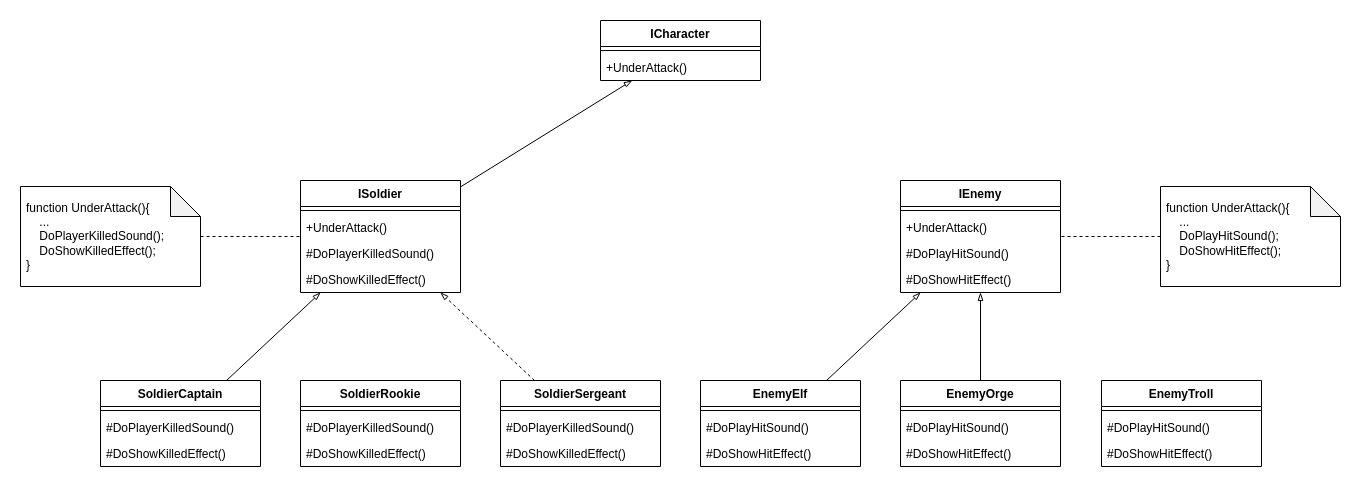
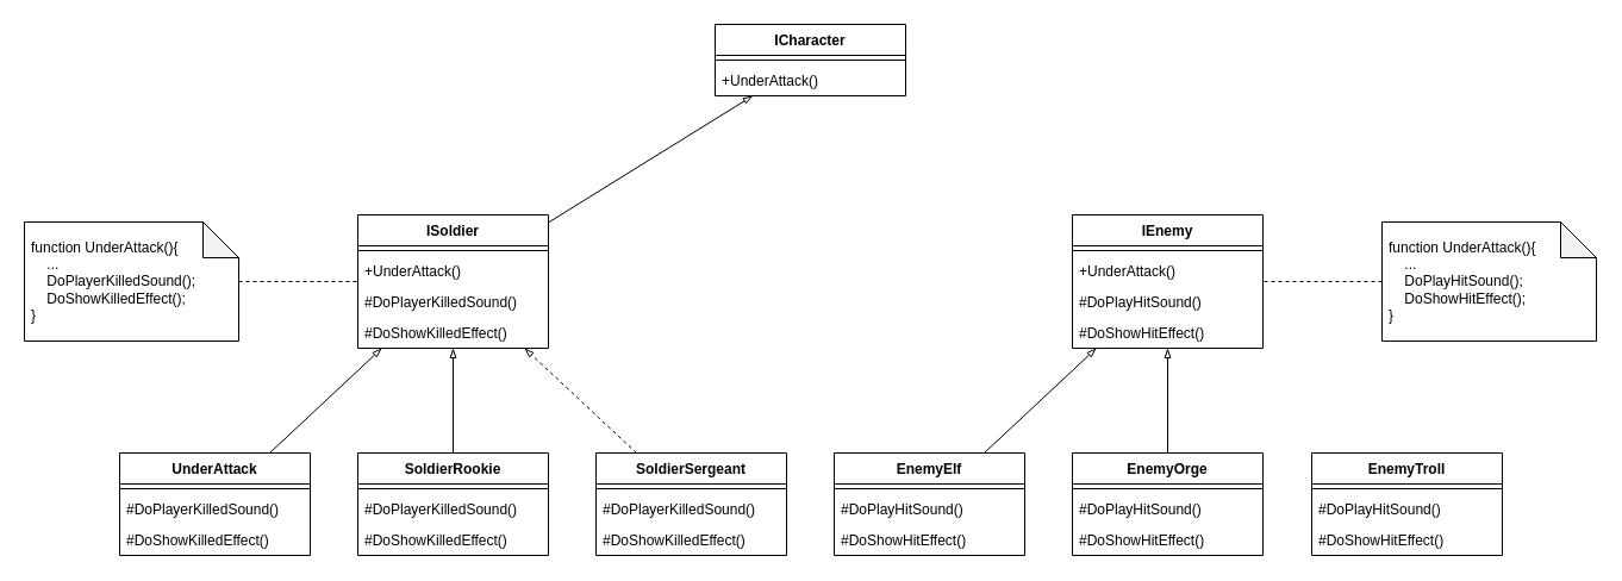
+ <mxCell id="16" style="edgeStyle=none;rounded=0;orthogonalLoop=1;jettySize=auto;html=1;endArrow=blockThin;endFill=0;" edge="1" parent="1" source="17" target="6"><mxGeometry relative="1" as="geometry" /></mxCell>
- <mxCell id="12" value="SoldierCaptain" style="swimlane;fontStyle=1;align=center;verticalAlign=top;childLayout=stackLayout;horizontal=1;startSize=26;horizontalStack=0;resizeParent=1;resizeParentMax=0;resizeLast=0;collapsible=1;marginBottom=0;whiteSpace=wrap;html=1;" vertex="1" parent="1"><mxGeometry x="100" y="380" width="160" height="86" as="geometry" /></mxCell>
+ <mxCell id="12" value="UnderAttack" style="swimlane;fontStyle=1;align=center;verticalAlign=top;childLayout=stackLayout;horizontal=1;startSize=26;horizontalStack=0;resizeParent=1;resizeParentMax=0;resizeLast=0;collapsible=1;marginBottom=0;whiteSpace=wrap;html=1;" vertex="1" parent="1"><mxGeometry x="100" y="380" width="160" height="86" as="geometry" /></mxCell>
